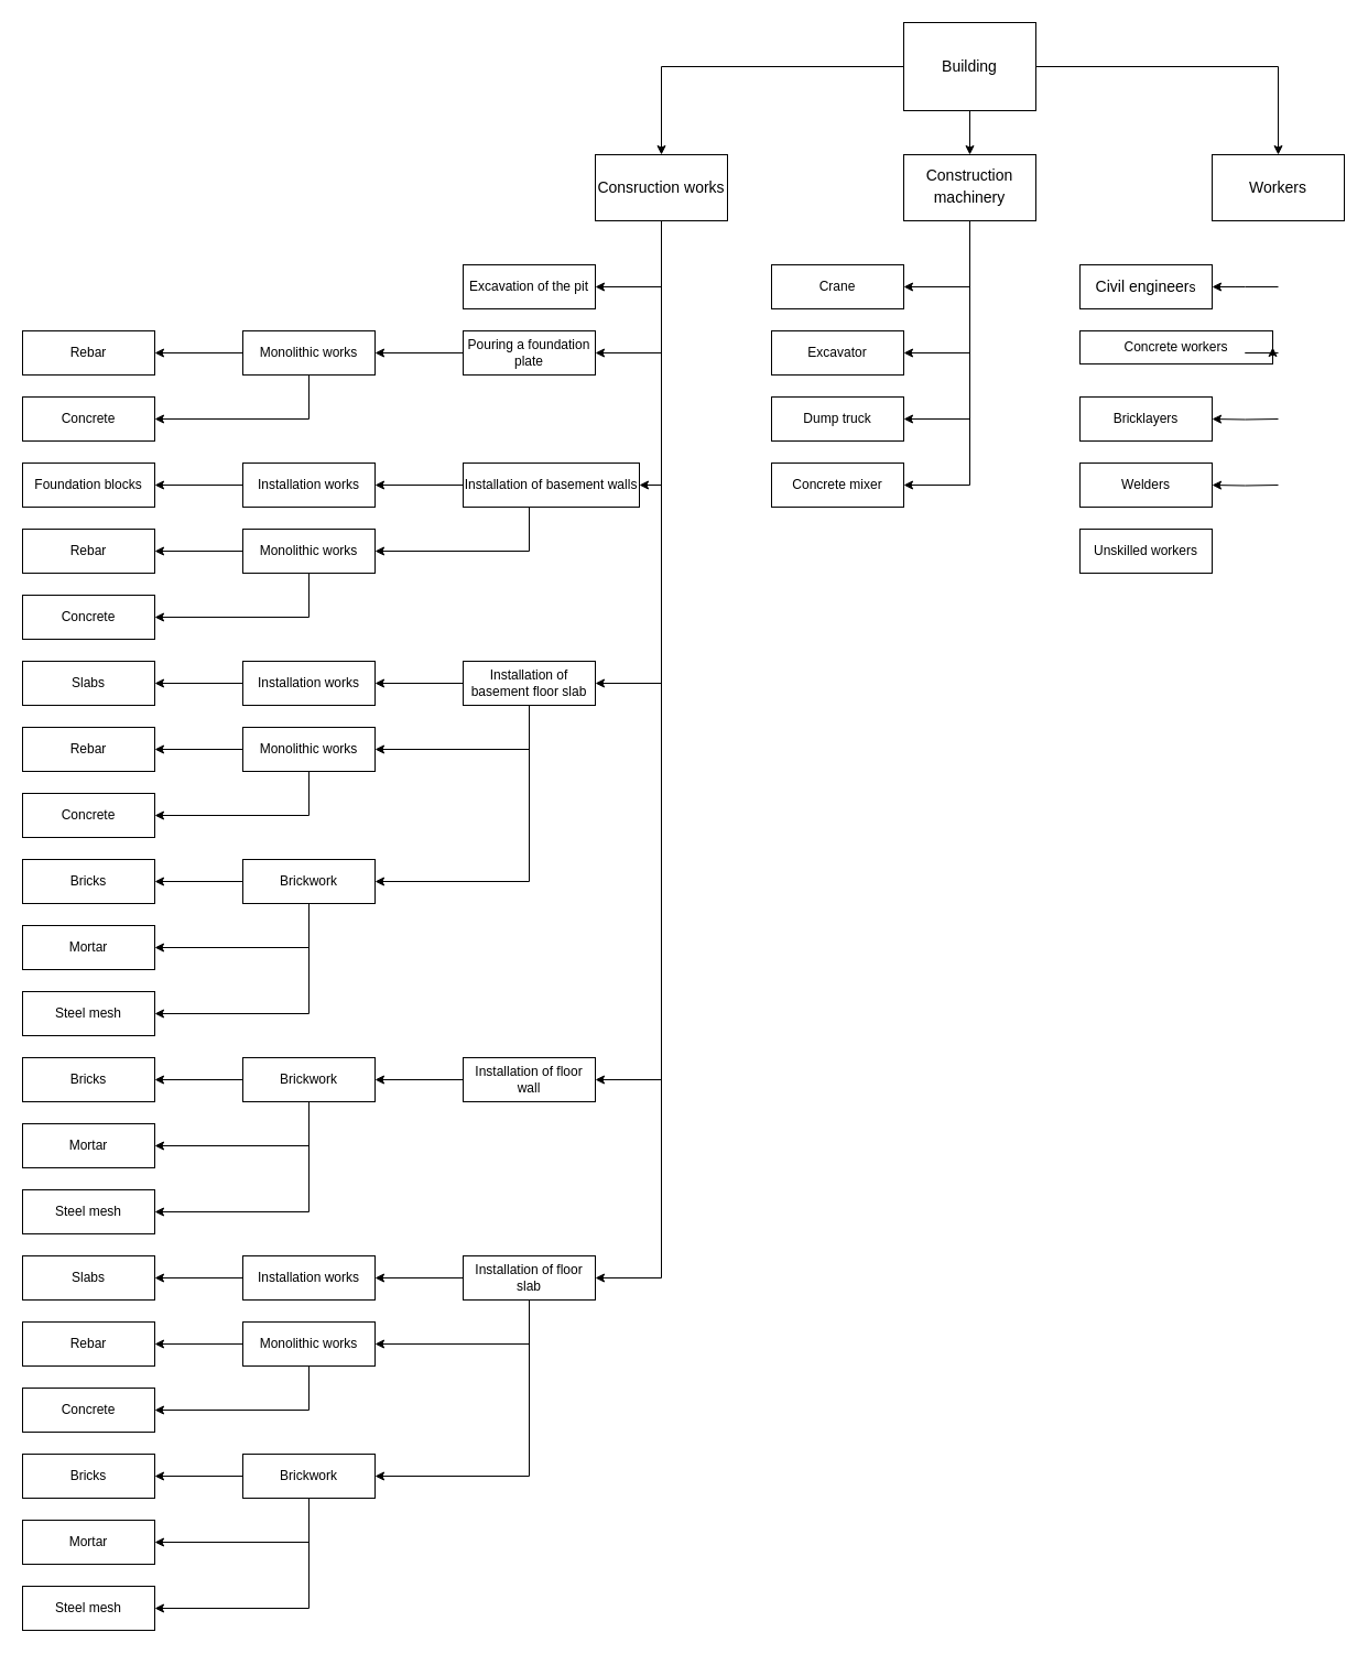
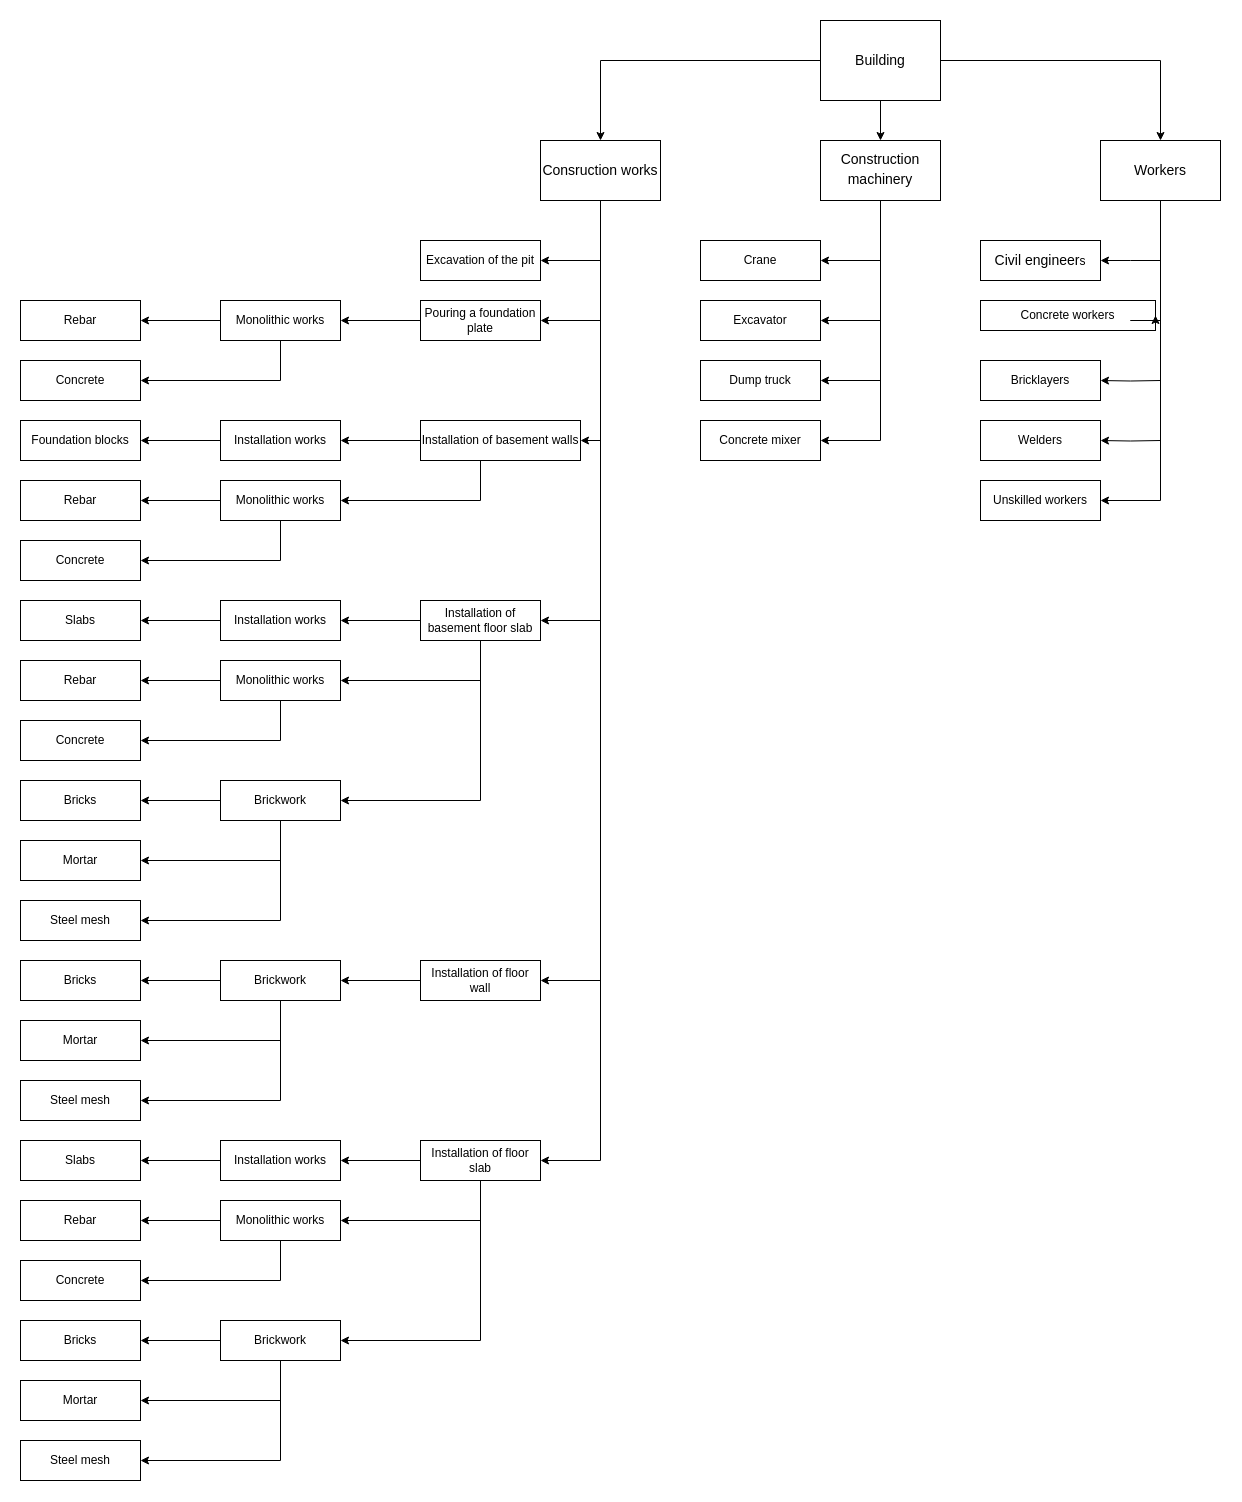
+ <mxCell id="18" value="" style="edgeStyle=orthogonalEdgeStyle;rounded=0;orthogonalLoop=1;jettySize=auto;html=1;entryX=1;entryY=0.5;entryDx=0;entryDy=0;" parent="1" source="19" target="25" edge="1"><mxGeometry relative="1" as="geometry"><mxPoint x="1160" y="280" as="targetPoint" /></mxGeometry></mxCell>
